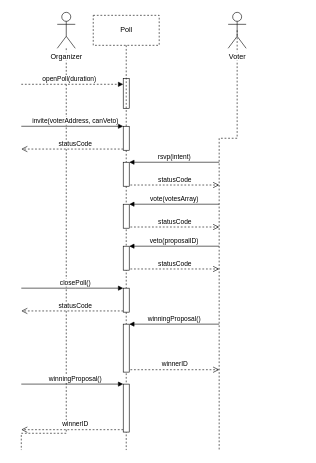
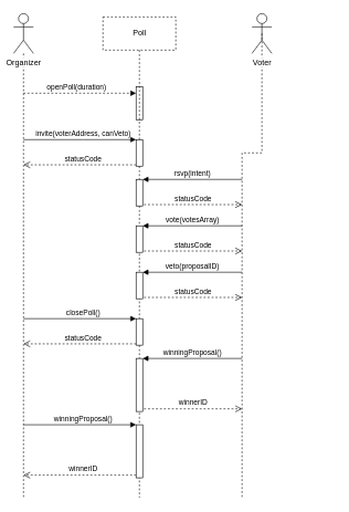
- <mxCell id="3" value="Organizer" style="shape=umlActor;verticalLabelPosition=bottom;labelBackgroundColor=#ffffff;verticalAlign=top;html=1;outlineConnect=0;" vertex="1" parent="1"><mxGeometry x="95" y="20" width="30" height="60" as="geometry" /></mxCell>
+ <mxCell id="3" value="Organizer" style="shape=umlActor;verticalLabelPosition=bottom;labelBackgroundColor=#ffffff;verticalAlign=top;html=1;outlineConnect=0;" vertex="1" parent="1"><mxGeometry x="20" y="20" width="30" height="60" as="geometry" /></mxCell>
